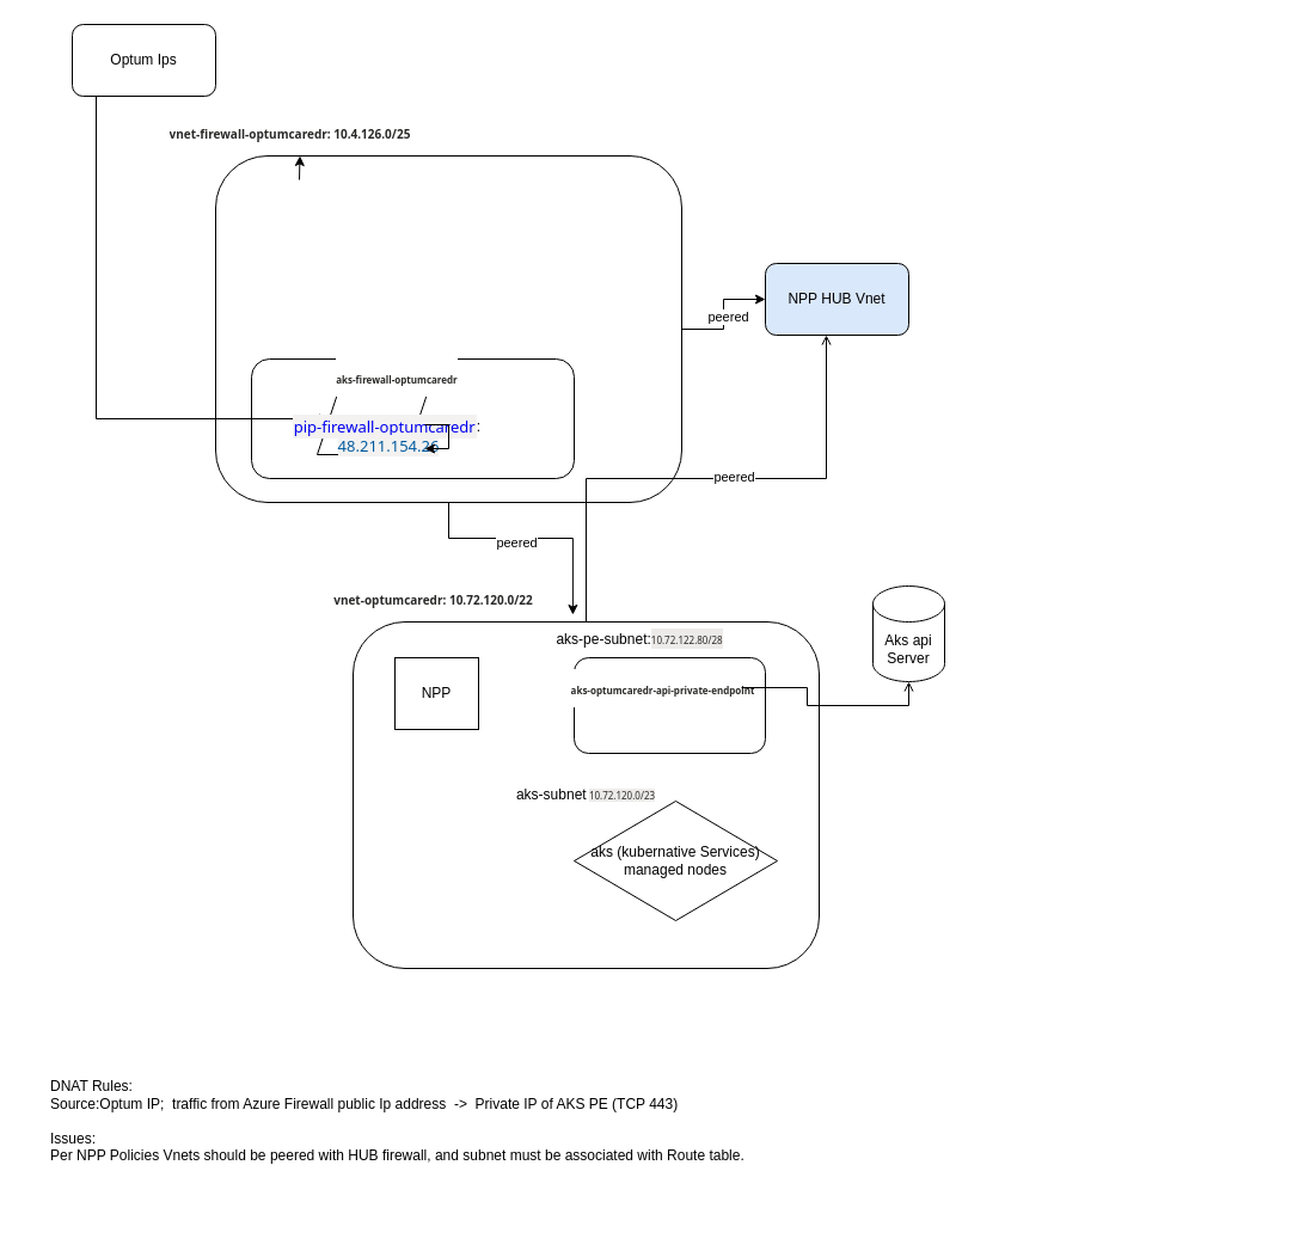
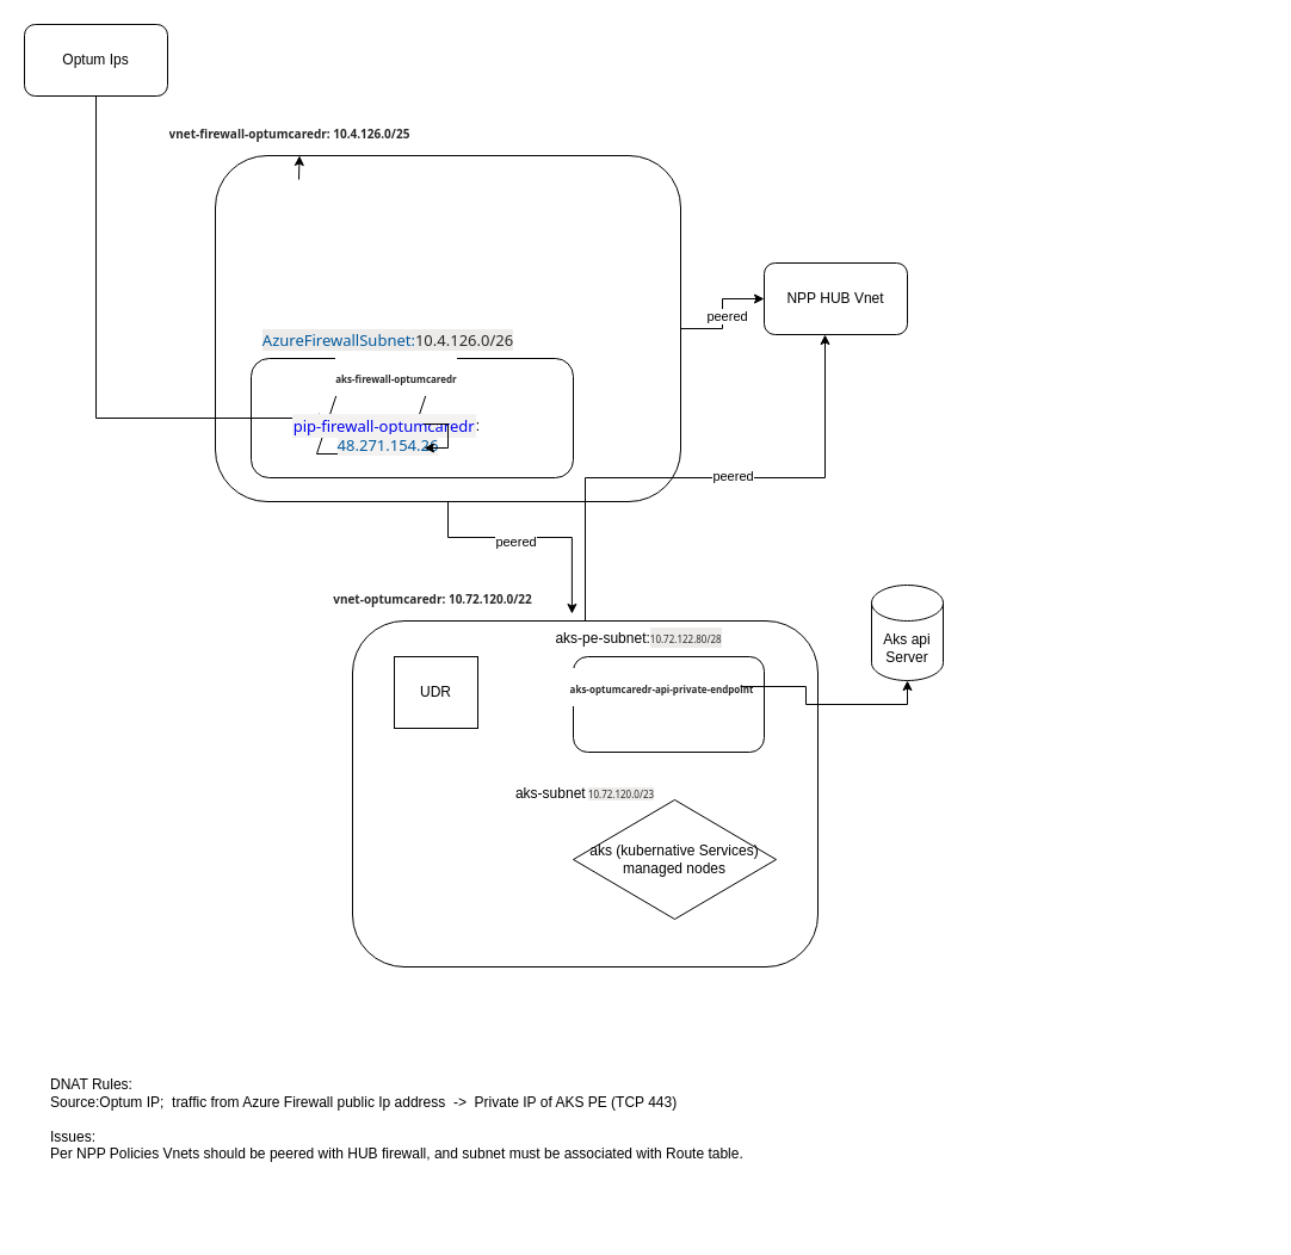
- <mxCell id="2" value="Optum Ips" style="rounded=1;whiteSpace=wrap;html=1;" parent="1" vertex="1"><mxGeometry x="60" y="20" width="120" height="60" as="geometry" /></mxCell>
+ <mxCell id="2" value="Optum Ips" style="rounded=1;whiteSpace=wrap;html=1;" parent="1" vertex="1"><mxGeometry x="20" y="20" width="120" height="60" as="geometry" /></mxCell>
- <mxCell id="22" value="NPP HUB Vnet" style="rounded=1;whiteSpace=wrap;html=1;fillColor=#dae8fc;" parent="1" vertex="1"><mxGeometry x="640" y="220" width="120" height="60" as="geometry" /></mxCell>
+ <mxCell id="22" value="NPP HUB Vnet" style="rounded=1;whiteSpace=wrap;html=1;" parent="1" vertex="1"><mxGeometry x="640" y="220" width="120" height="60" as="geometry" /></mxCell>
+ <mxCell id="9" value="&lt;span style=&quot;color: rgb(0, 90, 158); font-family: &amp;quot;Segoe UI&amp;quot;, &amp;quot;Segoe UI Web (West European)&amp;quot;, &amp;quot;Segoe UI&amp;quot;, -apple-system, &amp;quot;system-ui&amp;quot;, Roboto, &amp;quot;Helvetica Neue&amp;quot;, sans-serif; font-size: 13px; text-align: left; text-wrap: nowrap; background-color: rgb(237, 235, 233);&quot;&gt;AzureFirewallSubnet:&lt;/span&gt;&lt;span style=&quot;color: rgb(41, 40, 39); font-family: &amp;quot;Segoe UI&amp;quot;, &amp;quot;Segoe UI Web (West European)&amp;quot;, &amp;quot;Segoe UI&amp;quot;, -apple-system, &amp;quot;system-ui&amp;quot;, Roboto, &amp;quot;Helvetica Neue&amp;quot;, sans-serif; font-size: 13px; text-align: left; text-wrap: nowrap; background-color: rgb(237, 235, 233);&quot;&gt;10.4.126.0/26&lt;/span&gt;" style="text;html=1;align=center;verticalAlign=middle;whiteSpace=wrap;rounded=0;" parent="1" vertex="1"><mxGeometry x="210" y="270" width="230" height="30" as="geometry" /></mxCell>
- <mxCell id="23" style="edgeStyle=orthogonalEdgeStyle;rounded=0;orthogonalLoop=1;jettySize=auto;html=1;entryX=0.425;entryY=1;entryDx=0;entryDy=0;entryPerimeter=0;endArrow=open;" parent="1" source="14" target="22" edge="1"><mxGeometry relative="1" as="geometry" /></mxCell>
+ <mxCell id="23" style="edgeStyle=orthogonalEdgeStyle;rounded=0;orthogonalLoop=1;jettySize=auto;html=1;entryX=0.425;entryY=1;entryDx=0;entryDy=0;entryPerimeter=0;" parent="1" source="14" target="22" edge="1"><mxGeometry relative="1" as="geometry" /></mxCell>
- <mxCell id="13" value="&lt;a style=&quot;font-size: 13px; text-decoration-line: none; vertical-align: middle; padding: 1px; cursor: pointer; font-family: az_ea_font, &amp;quot;Segoe UI&amp;quot;, az_font, system-ui, -apple-system, &amp;quot;system-ui&amp;quot;, Roboto, Oxygen, Ubuntu, Cantarell, &amp;quot;Open Sans&amp;quot;, &amp;quot;Helvetica Neue&amp;quot;, sans-serif; text-align: left; text-wrap: nowrap; background-color: rgb(243, 242, 241);&quot; href=&quot;https://portal.azure.com/#&quot; tabindex=&quot;0&quot; class=&quot;fxc-gcflink-link&quot;&gt;pip-firewall-optumcaredr&lt;/a&gt;:&amp;nbsp;&lt;br class=&quot;Apple-interchange-newline&quot;&gt;&lt;span style=&quot;color: rgb(0, 90, 158); font-family: az_ea_font, &amp;quot;Segoe UI&amp;quot;, az_font, system-ui, -apple-system, &amp;quot;system-ui&amp;quot;, Roboto, Oxygen, Ubuntu, Cantarell, &amp;quot;Open Sans&amp;quot;, &amp;quot;Helvetica Neue&amp;quot;, sans-serif; font-size: 13px; text-align: left; text-wrap: nowrap; background-color: rgb(243, 242, 241);&quot;&gt;48.211.154.26&lt;/span&gt;" style="text;html=1;align=center;verticalAlign=middle;whiteSpace=wrap;rounded=0;" parent="1" vertex="1"><mxGeometry x="295" y="350" width="60" height="30" as="geometry" /></mxCell>
+ <mxCell id="13" value="&lt;a style=&quot;font-size: 13px; text-decoration-line: none; vertical-align: middle; padding: 1px; cursor: pointer; font-family: az_ea_font, &amp;quot;Segoe UI&amp;quot;, az_font, system-ui, -apple-system, &amp;quot;system-ui&amp;quot;, Roboto, Oxygen, Ubuntu, Cantarell, &amp;quot;Open Sans&amp;quot;, &amp;quot;Helvetica Neue&amp;quot;, sans-serif; text-align: left; text-wrap: nowrap; background-color: rgb(243, 242, 241);&quot; href=&quot;https://portal.azure.com/#&quot; tabindex=&quot;0&quot; class=&quot;fxc-gcflink-link&quot;&gt;pip-firewall-optumcaredr&lt;/a&gt;:&amp;nbsp;&lt;br class=&quot;Apple-interchange-newline&quot;&gt;&lt;span style=&quot;color: rgb(0, 90, 158); font-family: az_ea_font, &amp;quot;Segoe UI&amp;quot;, az_font, system-ui, -apple-system, &amp;quot;system-ui&amp;quot;, Roboto, Oxygen, Ubuntu, Cantarell, &amp;quot;Open Sans&amp;quot;, &amp;quot;Helvetica Neue&amp;quot;, sans-serif; font-size: 13px; text-align: left; text-wrap: nowrap; background-color: rgb(243, 242, 241);&quot;&gt;48.271.154.26&lt;/span&gt;" style="text;html=1;align=center;verticalAlign=middle;whiteSpace=wrap;rounded=0;" parent="1" vertex="1"><mxGeometry x="295" y="350" width="60" height="30" as="geometry" /></mxCell>
- <mxCell id="21" style="edgeStyle=orthogonalEdgeStyle;rounded=0;orthogonalLoop=1;jettySize=auto;html=1;entryX=0.5;entryY=1;entryDx=0;entryDy=0;entryPerimeter=0;endArrow=open;" parent="1" source="19" target="20" edge="1"><mxGeometry relative="1" as="geometry" /></mxCell>
+ <mxCell id="21" style="edgeStyle=orthogonalEdgeStyle;rounded=0;orthogonalLoop=1;jettySize=auto;html=1;entryX=0.5;entryY=1;entryDx=0;entryDy=0;entryPerimeter=0;" parent="1" source="19" target="20" edge="1"><mxGeometry relative="1" as="geometry" /></mxCell>
- <mxCell id="27" value="NPP" style="rounded=0;whiteSpace=wrap;html=1;" parent="1" vertex="1"><mxGeometry x="330" y="550" width="70" height="60" as="geometry" /></mxCell>
+ <mxCell id="27" value="UDR" style="rounded=0;whiteSpace=wrap;html=1;" parent="1" vertex="1"><mxGeometry x="330" y="550" width="70" height="60" as="geometry" /></mxCell>
